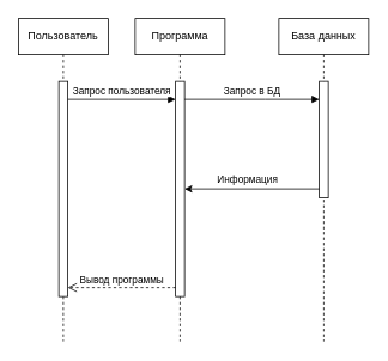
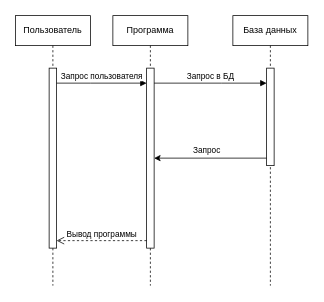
- <mxCell id="11" value="Информация" style="text;html=1;align=center;verticalAlign=middle;resizable=0;points=[];autosize=1;strokeColor=none;fillColor=none;fontSize=11;" parent="1" vertex="1"><mxGeometry x="230" y="185" width="90" height="30" as="geometry" /></mxCell>
+ <mxCell id="11" value="Запрос" style="text;html=1;align=center;verticalAlign=middle;resizable=0;points=[];autosize=1;strokeColor=none;fillColor=none;fontSize=11;" parent="1" vertex="1"><mxGeometry x="230" y="185" width="90" height="30" as="geometry" /></mxCell>
